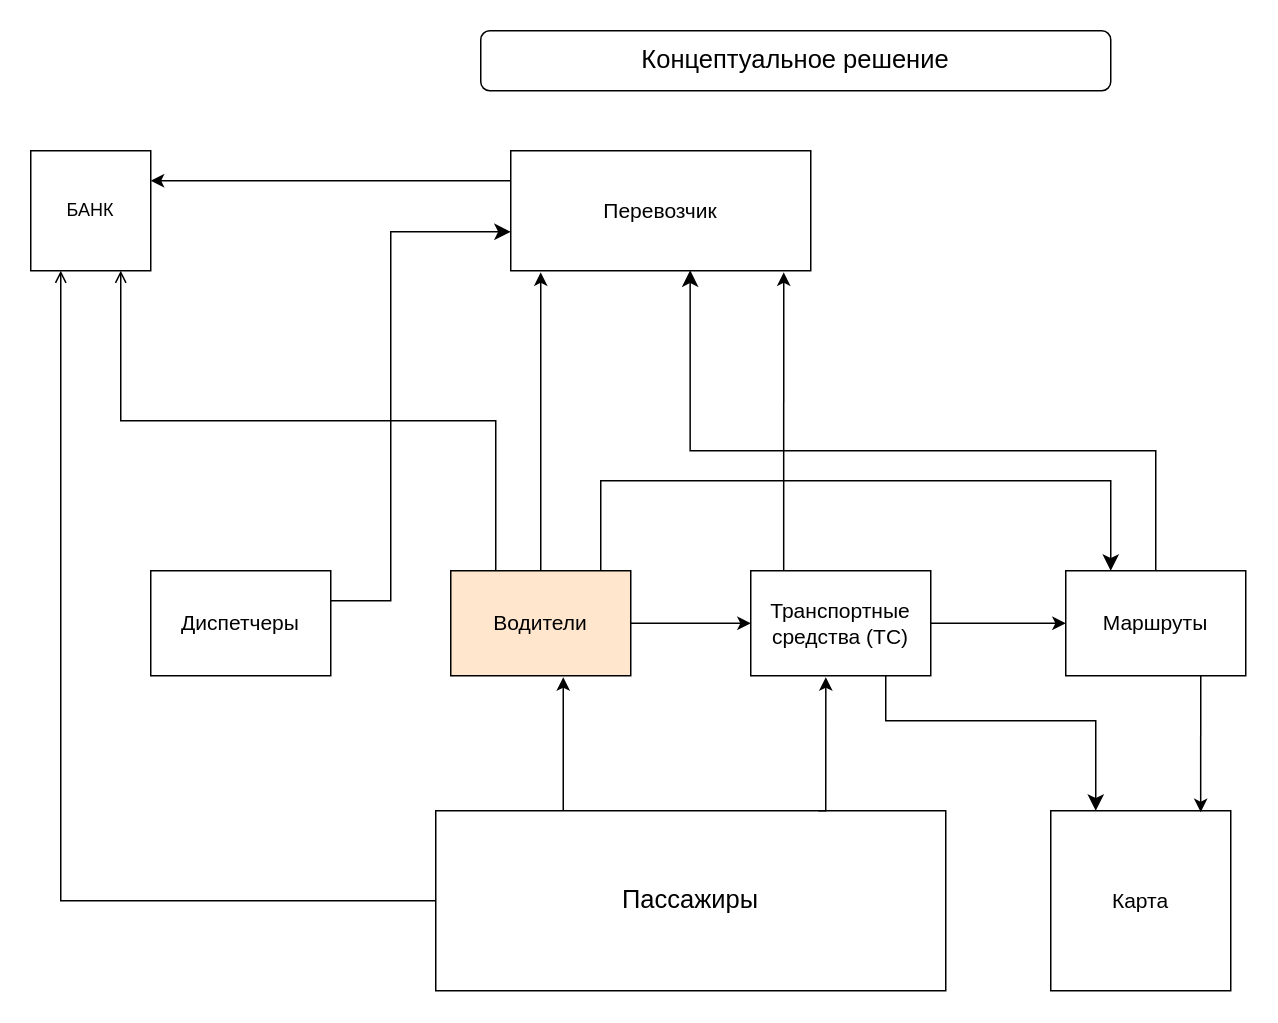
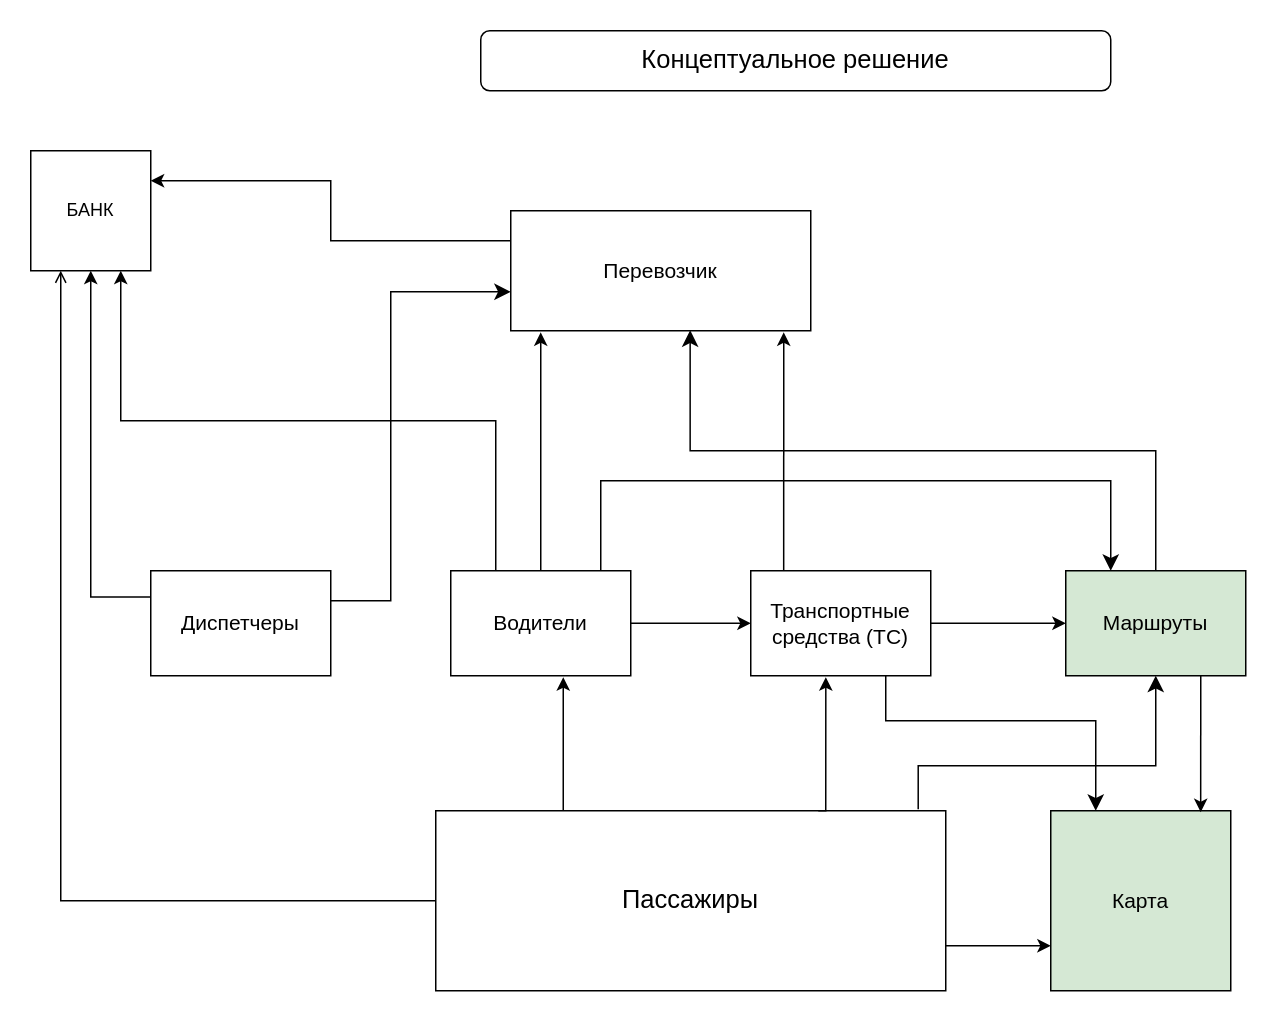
- <mxCell id="4" value="&lt;div style=&quot;font-size: 14px;&quot;&gt;Перевозчик&lt;br&gt;&lt;/div&gt;" style="rounded=0;whiteSpace=wrap;html=1;" parent="1" vertex="1"><mxGeometry x="340" y="100" width="200" height="80" as="geometry" /></mxCell>
+ <mxCell id="4" value="&lt;div style=&quot;font-size: 14px;&quot;&gt;Перевозчик&lt;br&gt;&lt;/div&gt;" style="rounded=0;whiteSpace=wrap;html=1;" parent="1" vertex="1"><mxGeometry x="340" y="140" width="200" height="80" as="geometry" /></mxCell>
- <mxCell id="8" style="edgeStyle=orthogonalEdgeStyle;rounded=0;orthogonalLoop=1;jettySize=auto;html=1;exitX=0.25;exitY=0;exitDx=0;exitDy=0;entryX=0.75;entryY=1;entryDx=0;entryDy=0;endArrow=open;" parent="1" source="10" target="2" edge="1"><mxGeometry relative="1" as="geometry" /></mxCell>
+ <mxCell id="8" style="edgeStyle=orthogonalEdgeStyle;rounded=0;orthogonalLoop=1;jettySize=auto;html=1;exitX=0.25;exitY=0;exitDx=0;exitDy=0;entryX=0.75;entryY=1;entryDx=0;entryDy=0;" parent="1" source="10" target="2" edge="1"><mxGeometry relative="1" as="geometry" /></mxCell>
+ <mxCell id="6" style="edgeStyle=orthogonalEdgeStyle;rounded=0;orthogonalLoop=1;jettySize=auto;html=1;exitX=0;exitY=0.25;exitDx=0;exitDy=0;entryX=0.5;entryY=1;entryDx=0;entryDy=0;" parent="1" source="7" target="2" edge="1"><mxGeometry relative="1" as="geometry" /></mxCell>
- <mxCell id="10" value="&lt;font style=&quot;font-size: 14px;&quot;&gt;Водители&lt;/font&gt;" style="rounded=0;whiteSpace=wrap;html=1;fillColor=#ffe6cc;" parent="1" vertex="1"><mxGeometry x="300" y="380" width="120" height="70" as="geometry" /></mxCell>
+ <mxCell id="10" value="&lt;font style=&quot;font-size: 14px;&quot;&gt;Водители&lt;/font&gt;" style="rounded=0;whiteSpace=wrap;html=1;" parent="1" vertex="1"><mxGeometry x="300" y="380" width="120" height="70" as="geometry" /></mxCell>
- <mxCell id="13" value="&lt;font style=&quot;font-size: 14px;&quot;&gt;Маршруты&lt;/font&gt;" style="rounded=0;whiteSpace=wrap;html=1;" parent="1" vertex="1"><mxGeometry x="710" y="380" width="120" height="70" as="geometry" /></mxCell>
+ <mxCell id="13" value="&lt;font style=&quot;font-size: 14px;&quot;&gt;Маршруты&lt;/font&gt;" style="rounded=0;whiteSpace=wrap;html=1;fillColor=#d5e8d4;" parent="1" vertex="1"><mxGeometry x="710" y="380" width="120" height="70" as="geometry" /></mxCell>
+ <mxCell id="23" value="" style="edgeStyle=elbowEdgeStyle;elbow=vertical;endArrow=classic;html=1;curved=0;rounded=0;endSize=8;startSize=8;entryX=0.5;entryY=1;entryDx=0;entryDy=0;exitX=0.946;exitY=-0.008;exitDx=0;exitDy=0;exitPerimeter=0;" parent="1" source="17" target="13" edge="1"><mxGeometry width="50" height="50" relative="1" as="geometry"><mxPoint x="500" y="540" as="sourcePoint" /><mxPoint x="900" y="450" as="targetPoint" /><Array as="points"><mxPoint x="700" y="510" /></Array></mxGeometry></mxCell>
- <mxCell id="14" value="&lt;font style=&quot;font-size: 14px;&quot;&gt;Карта&lt;/font&gt;" style="rounded=0;whiteSpace=wrap;html=1;" parent="1" vertex="1"><mxGeometry x="700" y="540" width="120" height="120" as="geometry" /></mxCell>
+ <mxCell id="14" value="&lt;font style=&quot;font-size: 14px;&quot;&gt;Карта&lt;/font&gt;" style="rounded=0;whiteSpace=wrap;html=1;fillColor=#d5e8d4;" parent="1" vertex="1"><mxGeometry x="700" y="540" width="120" height="120" as="geometry" /></mxCell>
+ <mxCell id="15" style="edgeStyle=orthogonalEdgeStyle;rounded=0;orthogonalLoop=1;jettySize=auto;html=1;exitX=1;exitY=0.75;exitDx=0;exitDy=0;entryX=0;entryY=0.75;entryDx=0;entryDy=0;" parent="1" source="17" target="14" edge="1"><mxGeometry relative="1" as="geometry" /></mxCell>
